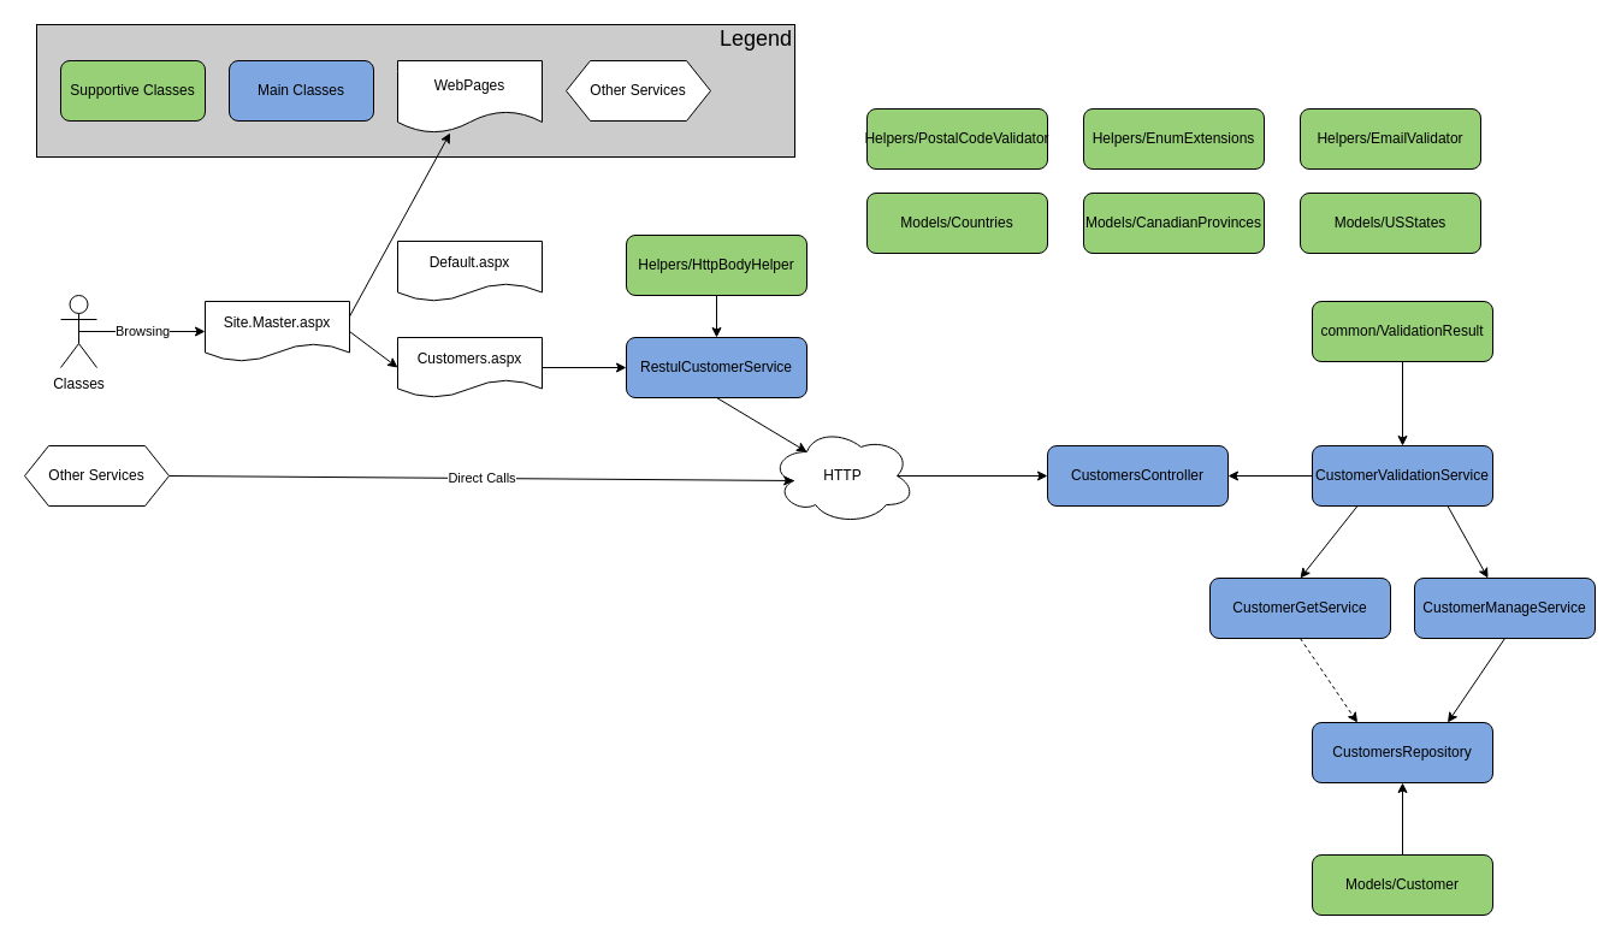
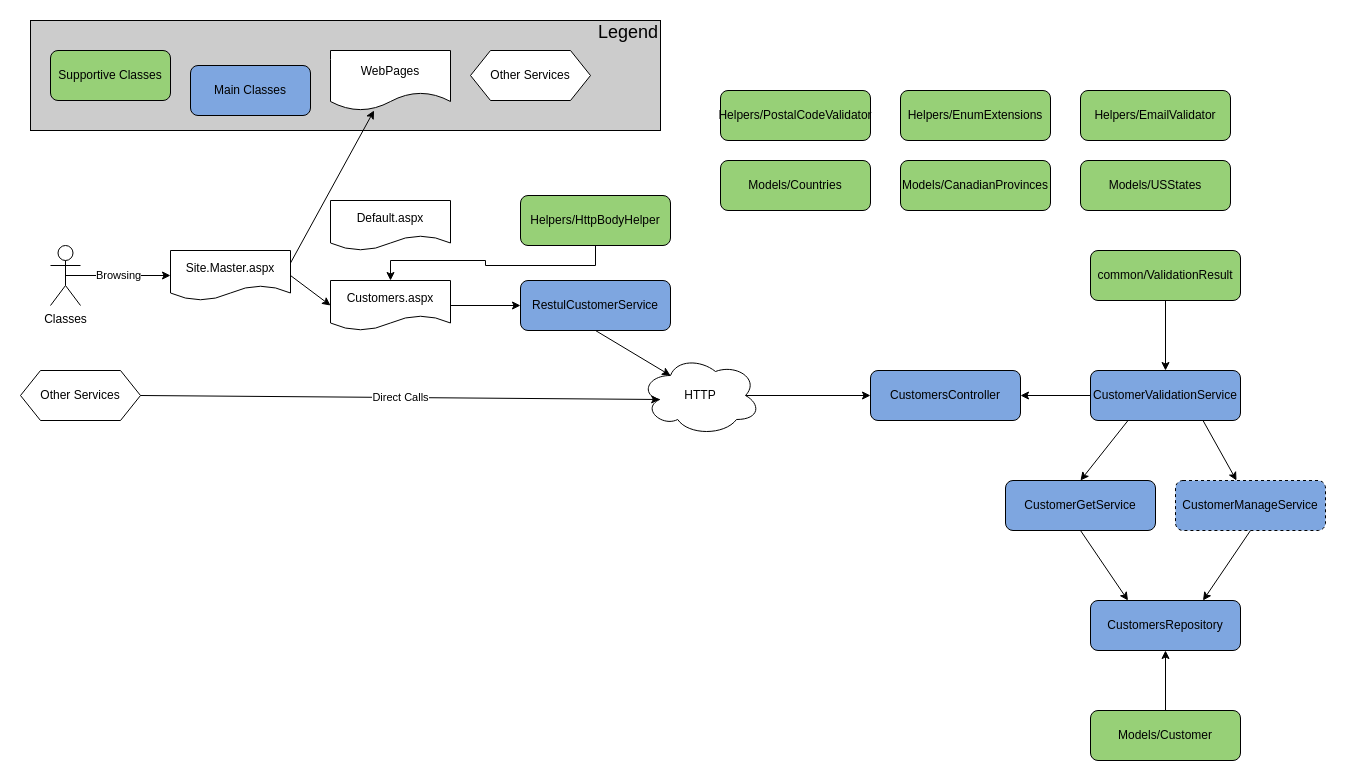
- <mxCell id="42" value="Main Classes" style="rounded=1;whiteSpace=wrap;html=1;fillColor=#7EA6E0;" vertex="1" parent="1"><mxGeometry x="190" y="50" width="120" height="50" as="geometry" /></mxCell>
+ <mxCell id="42" value="Main Classes" style="rounded=1;whiteSpace=wrap;html=1;fillColor=#7EA6E0;" vertex="1" parent="1"><mxGeometry x="190" y="65" width="120" height="50" as="geometry" /></mxCell>
- <mxCell id="25" style="edgeStyle=orthogonalEdgeStyle;rounded=0;orthogonalLoop=1;jettySize=auto;html=1;exitX=0.5;exitY=1;exitDx=0;exitDy=0;entryX=0.5;entryY=0;entryDx=0;entryDy=0;" edge="1" parent="1" source="26" target="37"><mxGeometry relative="1" as="geometry" /></mxCell>
+ <mxCell id="25" style="edgeStyle=orthogonalEdgeStyle;rounded=0;orthogonalLoop=1;jettySize=auto;html=1;exitX=0.5;exitY=1;exitDx=0;exitDy=0;" edge="1" parent="1" source="26" target="12"><mxGeometry relative="1" as="geometry" /></mxCell>
- <mxCell id="32" value="CustomerManageService" style="rounded=1;whiteSpace=wrap;html=1;fillColor=#7EA6E0;" vertex="1" parent="1"><mxGeometry x="1175" y="480" width="150" height="50" as="geometry" /></mxCell>
+ <mxCell id="32" value="CustomerManageService" style="rounded=1;whiteSpace=wrap;html=1;fillColor=#7EA6E0;dashed=1;" vertex="1" parent="1"><mxGeometry x="1175" y="480" width="150" height="50" as="geometry" /></mxCell>
- <mxCell id="29" style="rounded=0;orthogonalLoop=1;jettySize=auto;html=1;exitX=0.5;exitY=1;exitDx=0;exitDy=0;entryX=0.25;entryY=0;entryDx=0;entryDy=0;dashed=1;" edge="1" parent="1" source="30" target="28"><mxGeometry relative="1" as="geometry" /></mxCell>
+ <mxCell id="29" style="rounded=0;orthogonalLoop=1;jettySize=auto;html=1;exitX=0.5;exitY=1;exitDx=0;exitDy=0;entryX=0.25;entryY=0;entryDx=0;entryDy=0;" edge="1" parent="1" source="30" target="28"><mxGeometry relative="1" as="geometry" /></mxCell>
